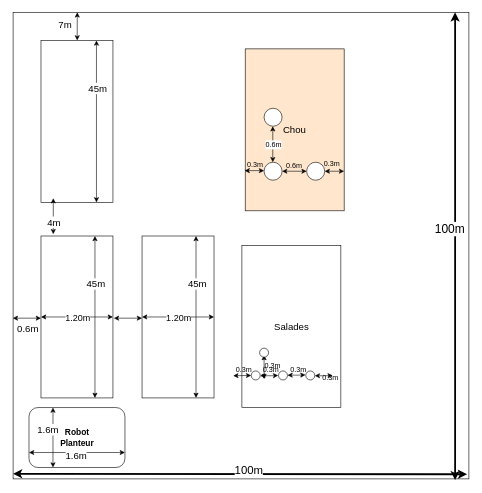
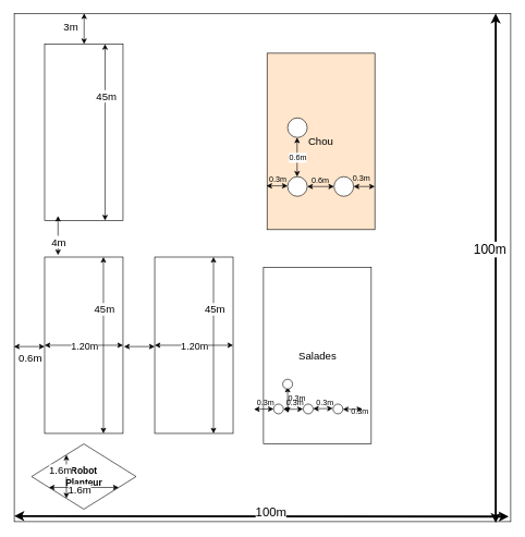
- <mxCell id="23" value="&lt;font style=&quot;font-size: 16px&quot;&gt;7m&lt;/font&gt;" style="text;html=1;strokeColor=none;fillColor=none;align=center;verticalAlign=middle;whiteSpace=wrap;rounded=0;" parent="1" vertex="1"><mxGeometry x="88" y="30" width="40" height="20" as="geometry" /></mxCell>
+ <mxCell id="23" value="&lt;font style=&quot;font-size: 16px&quot;&gt;3m&lt;/font&gt;" style="text;html=1;strokeColor=none;fillColor=none;align=center;verticalAlign=middle;whiteSpace=wrap;rounded=0;" parent="1" vertex="1"><mxGeometry x="88" y="30" width="40" height="20" as="geometry" /></mxCell>
- <mxCell id="13" value="&lt;div style=&quot;font-size: 14px&quot;&gt;&lt;b&gt;&lt;font style=&quot;font-size: 14px&quot;&gt;Robot&lt;/font&gt;&lt;/b&gt;&lt;/div&gt;&lt;div style=&quot;font-size: 14px&quot;&gt;&lt;b&gt;&lt;font style=&quot;font-size: 14px&quot;&gt;Planteur&lt;/font&gt;&lt;/b&gt;&lt;br&gt;&lt;/div&gt;" style="rounded=1;whiteSpace=wrap;html=1;" parent="12" vertex="1"><mxGeometry width="160" height="100" as="geometry" /></mxCell>
+ <mxCell id="13" value="&lt;div style=&quot;font-size: 14px&quot;&gt;&lt;b&gt;&lt;font style=&quot;font-size: 14px&quot;&gt;Robot&lt;/font&gt;&lt;/b&gt;&lt;/div&gt;&lt;div style=&quot;font-size: 14px&quot;&gt;&lt;b&gt;&lt;font style=&quot;font-size: 14px&quot;&gt;Planteur&lt;/font&gt;&lt;/b&gt;&lt;br&gt;&lt;/div&gt;" style="rhombus;whiteSpace=wrap;html=1;" parent="12" vertex="1"><mxGeometry width="160" height="100" as="geometry" /></mxCell>
